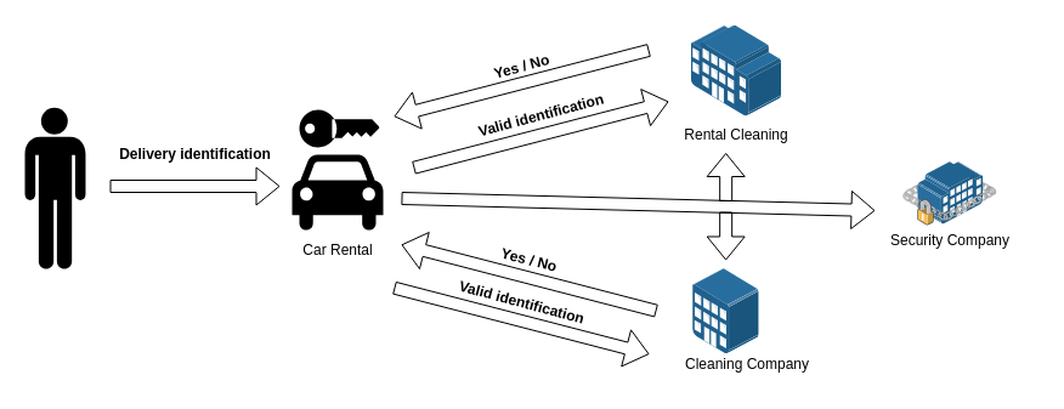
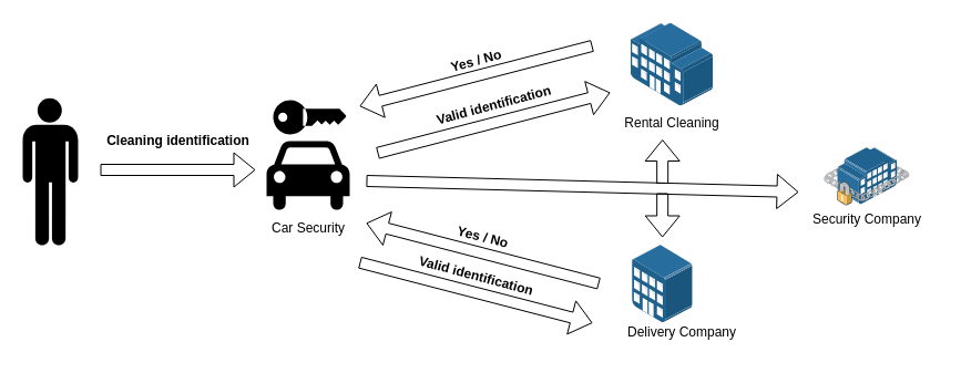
- <mxCell id="15" value="&lt;b&gt;Delivery identification&lt;/b&gt;" style="text;html=1;align=center;verticalAlign=middle;resizable=0;points=[];autosize=1;strokeColor=none;fillColor=none;" vertex="1" parent="1"><mxGeometry x="85" y="111.6" width="150" height="30" as="geometry" /></mxCell>
+ <mxCell id="15" value="&lt;b&gt;Cleaning identification&lt;/b&gt;" style="text;html=1;align=center;verticalAlign=middle;resizable=0;points=[];autosize=1;strokeColor=none;fillColor=none;" vertex="1" parent="1"><mxGeometry x="85" y="111.6" width="150" height="30" as="geometry" /></mxCell>
- <mxCell id="11" value="Car Rental" style="text;html=1;strokeColor=none;fillColor=none;align=center;verticalAlign=middle;whiteSpace=wrap;rounded=0;" vertex="1" parent="1"><mxGeometry x="205.7" y="191.1" width="143.6" height="30" as="geometry" /></mxCell>
+ <mxCell id="11" value="Car Security" style="text;html=1;strokeColor=none;fillColor=none;align=center;verticalAlign=middle;whiteSpace=wrap;rounded=0;" vertex="1" parent="1"><mxGeometry x="205.7" y="191.1" width="143.6" height="30" as="geometry" /></mxCell>
- <mxCell id="6" value="Cleaning Company" style="text;html=1;strokeColor=none;fillColor=none;align=center;verticalAlign=middle;whiteSpace=wrap;rounded=0;" vertex="1" parent="1"><mxGeometry x="542.9" y="284.7" width="143.6" height="30" as="geometry" /></mxCell>
+ <mxCell id="6" value="Delivery Company" style="text;html=1;strokeColor=none;fillColor=none;align=center;verticalAlign=middle;whiteSpace=wrap;rounded=0;" vertex="1" parent="1"><mxGeometry x="542.9" y="284.7" width="143.6" height="30" as="geometry" /></mxCell>
